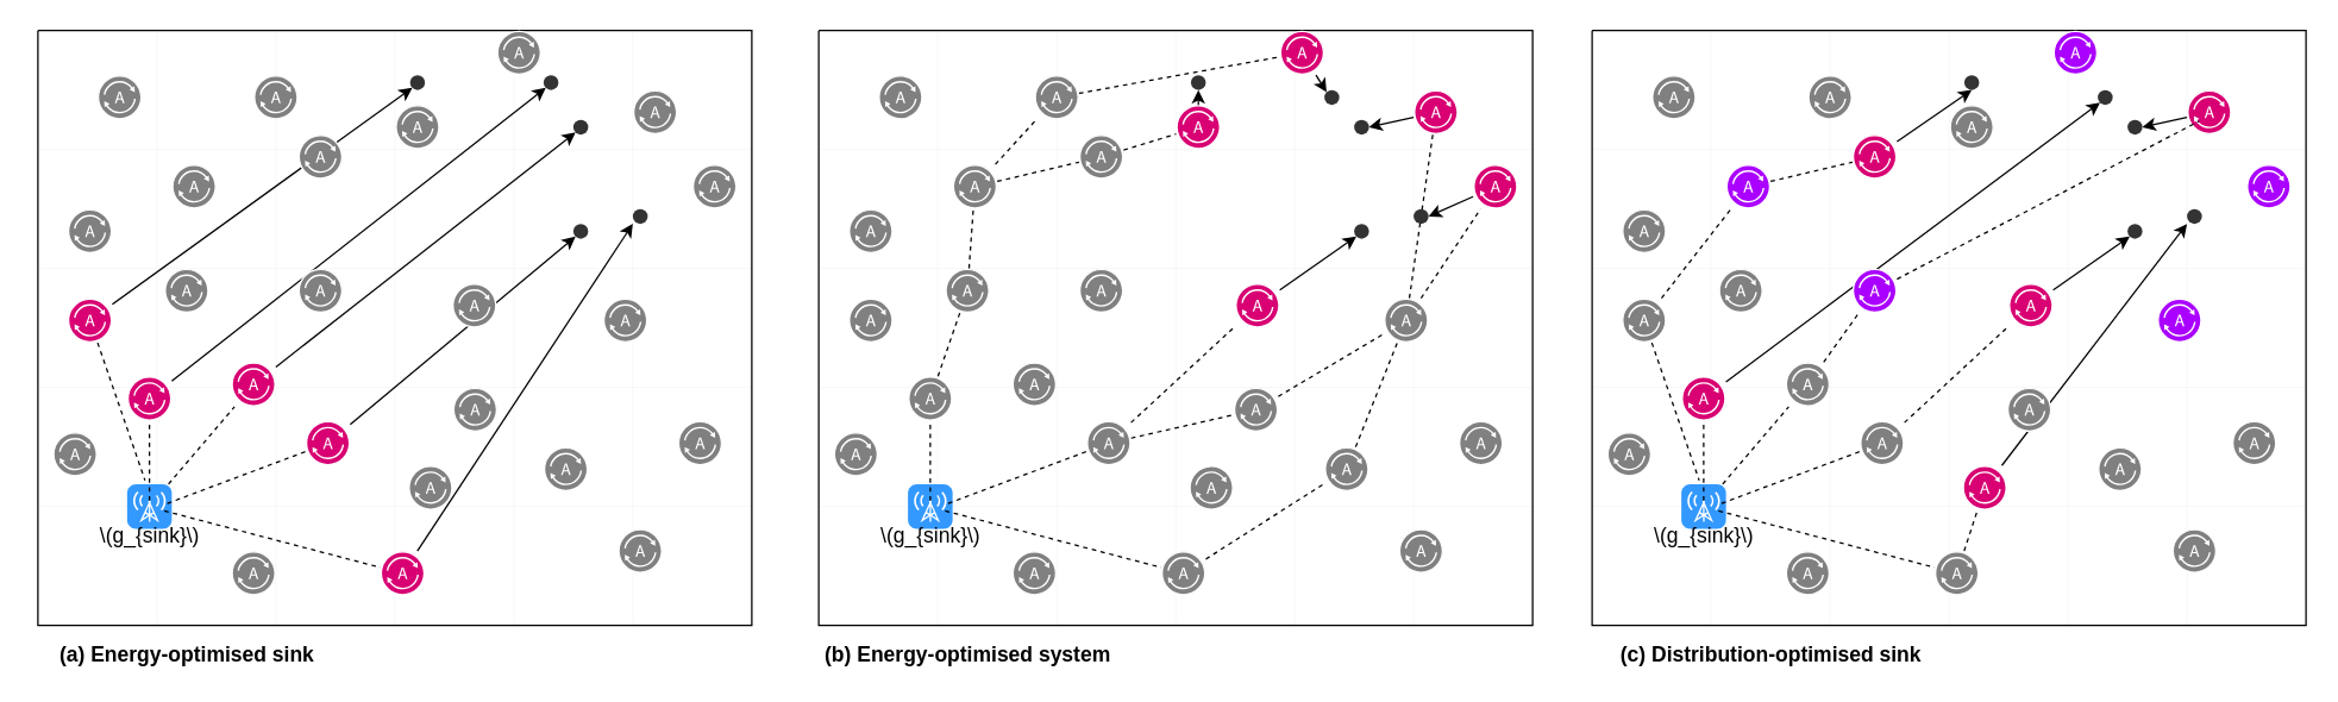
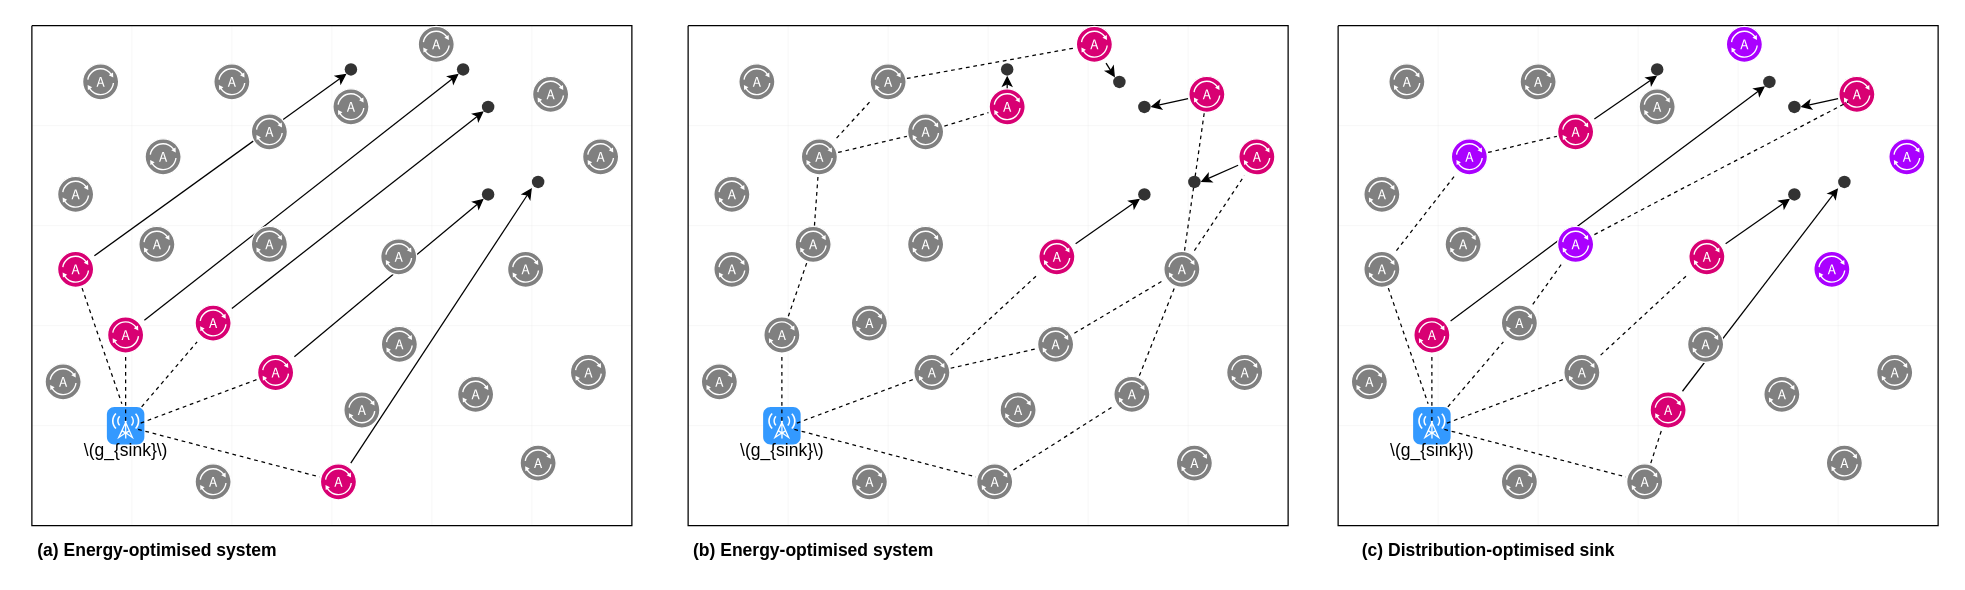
- <mxCell id="16" value="&lt;b&gt;&lt;span style=&quot;font-size: 14px&quot;&gt;(a)&amp;nbsp;&lt;/span&gt;&lt;span style=&quot;text-align: left&quot;&gt;Energy-optimised sink&lt;/span&gt;&lt;/b&gt;" style="text;html=1;align=center;verticalAlign=middle;resizable=0;points=[];autosize=1;fontSize=14;" parent="1" vertex="1"><mxGeometry x="20" y="430" width="210" height="20" as="geometry" /></mxCell>
+ <mxCell id="16" value="&lt;b&gt;&lt;span style=&quot;font-size: 14px&quot;&gt;(a)&amp;nbsp;&lt;/span&gt;&lt;span style=&quot;text-align: left&quot;&gt;Energy-optimised system&lt;/span&gt;&lt;/b&gt;" style="text;html=1;align=center;verticalAlign=middle;resizable=0;points=[];autosize=1;fontSize=14;" parent="1" vertex="1"><mxGeometry x="20" y="430" width="210" height="20" as="geometry" /></mxCell>
